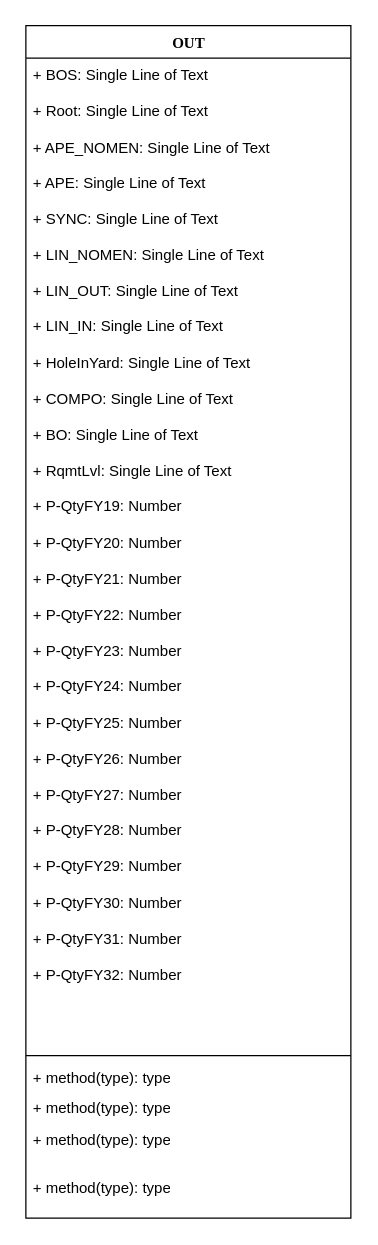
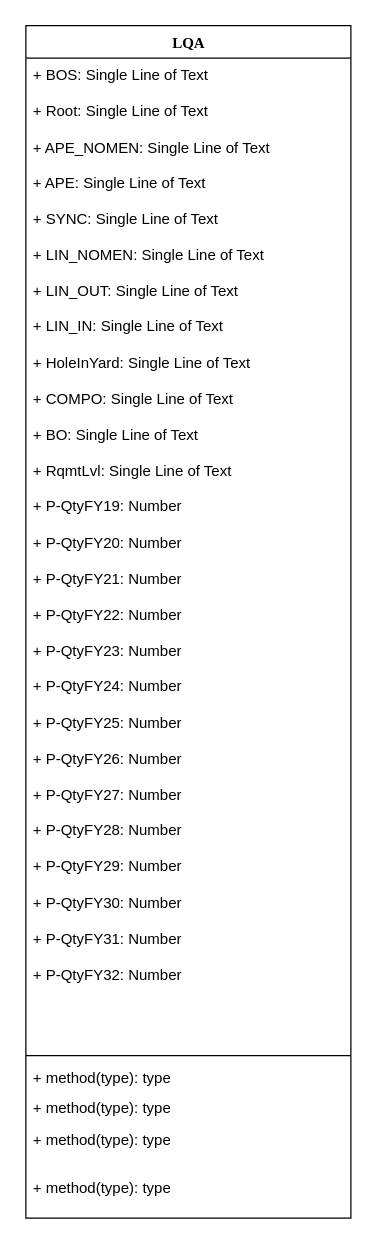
- <mxCell id="2" value="OUT" style="swimlane;html=1;fontStyle=1;align=center;verticalAlign=top;childLayout=stackLayout;horizontal=1;startSize=26;horizontalStack=0;resizeParent=1;resizeLast=0;collapsible=1;marginBottom=0;swimlaneFillColor=#ffffff;rounded=0;shadow=0;comic=0;labelBackgroundColor=none;strokeColor=#000000;strokeWidth=1;fillColor=none;fontFamily=Verdana;fontSize=12;fontColor=#000000;" parent="1" vertex="1"><mxGeometry x="20" y="20" width="260" height="954" as="geometry" /></mxCell>
+ <mxCell id="2" value="LQA" style="swimlane;html=1;fontStyle=1;align=center;verticalAlign=top;childLayout=stackLayout;horizontal=1;startSize=26;horizontalStack=0;resizeParent=1;resizeLast=0;collapsible=1;marginBottom=0;swimlaneFillColor=#ffffff;rounded=0;shadow=0;comic=0;labelBackgroundColor=none;strokeColor=#000000;strokeWidth=1;fillColor=none;fontFamily=Verdana;fontSize=12;fontColor=#000000;" parent="1" vertex="1"><mxGeometry x="20" y="20" width="260" height="954" as="geometry" /></mxCell>
